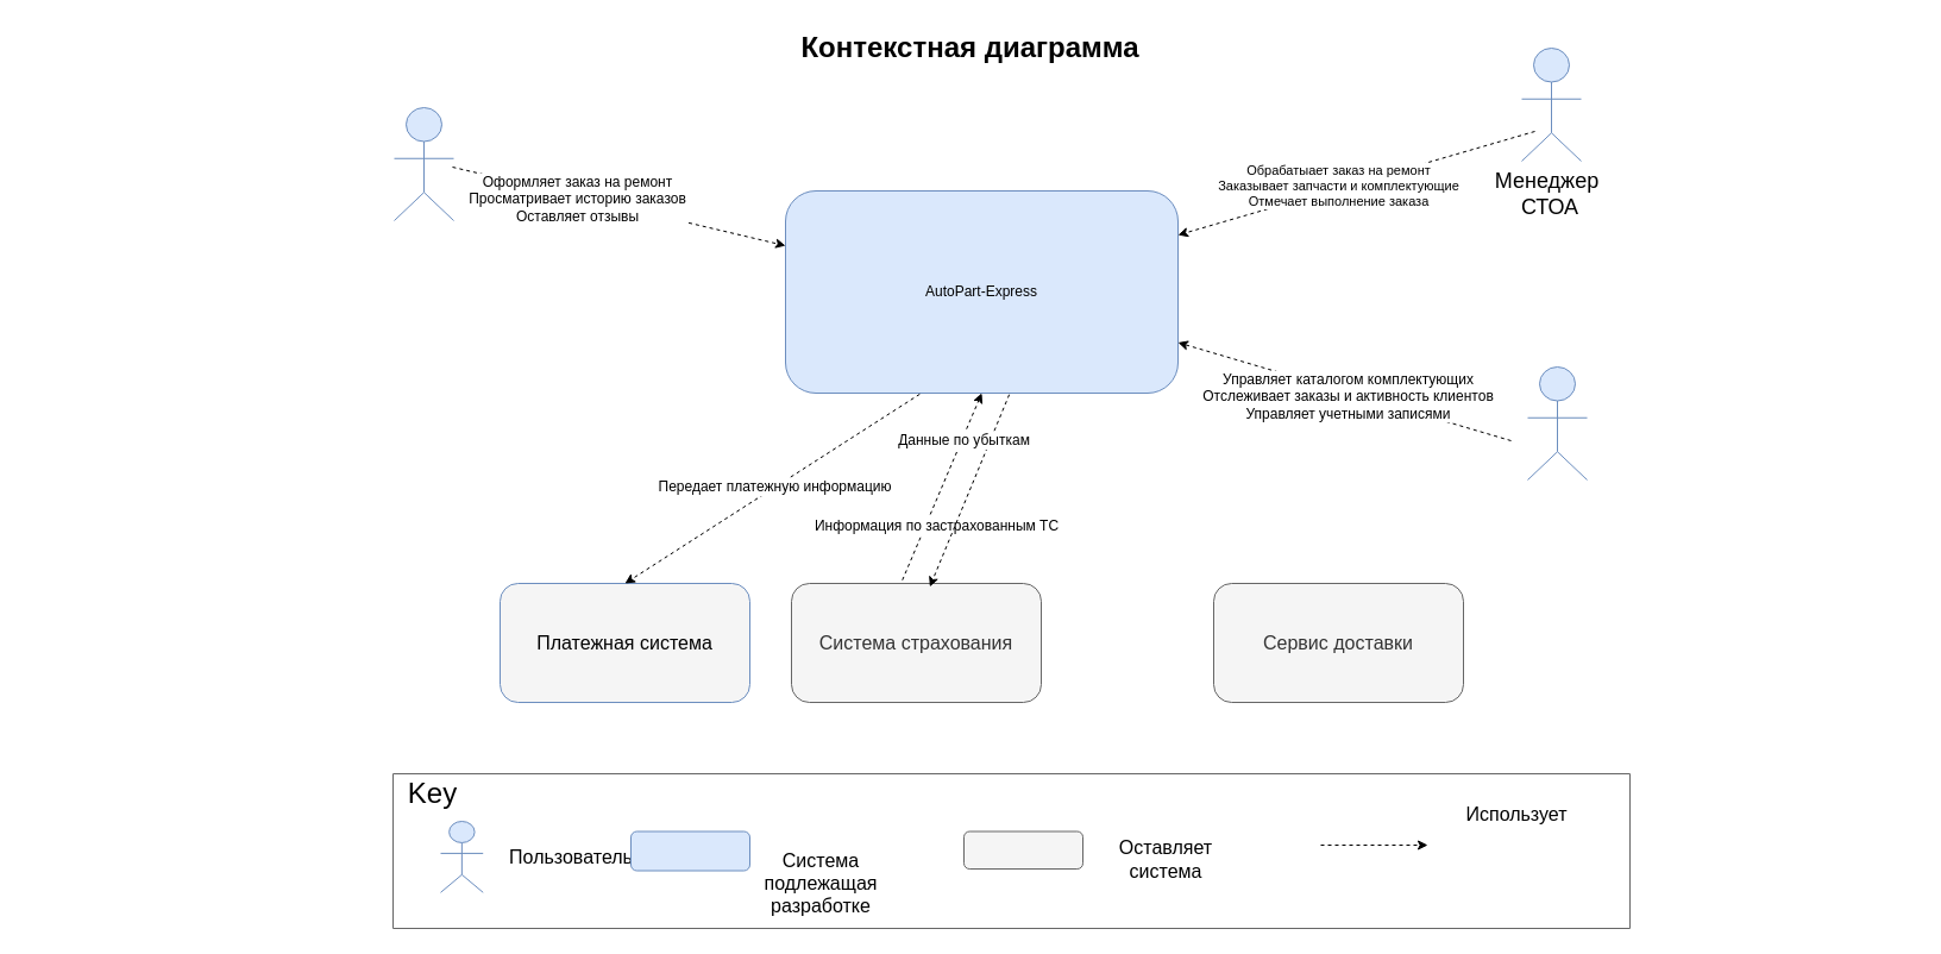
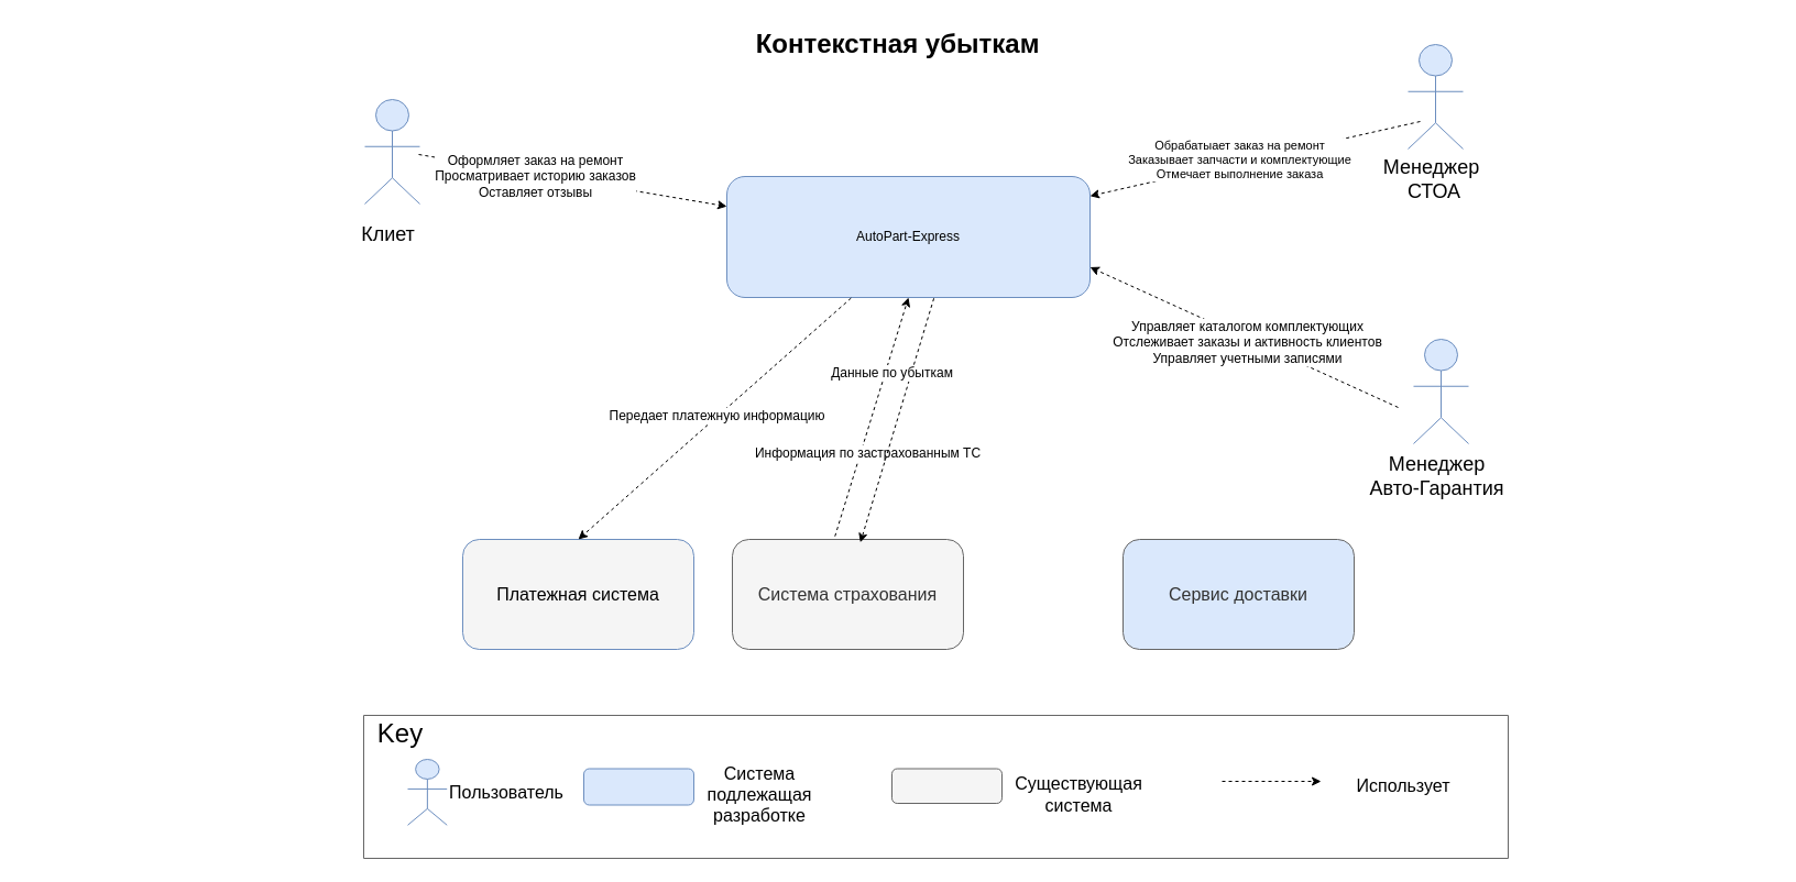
- <mxCell id="2" value="Контекстная диаграмма" style="text;strokeColor=none;fillColor=none;html=1;fontSize=24;fontStyle=1;verticalAlign=middle;align=center;" parent="1" vertex="1"><mxGeometry x="20" y="20" width="1590" height="40" as="geometry" /></mxCell>
+ <mxCell id="2" value="Контекстная убыткам" style="text;strokeColor=none;fillColor=none;html=1;fontSize=24;fontStyle=1;verticalAlign=middle;align=center;" parent="1" vertex="1"><mxGeometry x="20" y="20" width="1590" height="40" as="geometry" /></mxCell>
+ <mxCell id="11" value="&lt;font style=&quot;font-size: 18px;&quot;&gt;Клиет&lt;/font&gt;" style="text;html=1;align=center;verticalAlign=middle;resizable=0;points=[];autosize=1;strokeColor=none;fillColor=none;" parent="9" vertex="1"><mxGeometry y="103" width="70" height="40" as="geometry" /></mxCell>
- <mxCell id="12" value="AutoPart-Express" style="rounded=1;whiteSpace=wrap;html=1;fillColor=#dae8fc;strokeColor=#6c8ebf;" parent="1" vertex="1"><mxGeometry x="660" y="160" width="330" height="170" as="geometry" /></mxCell>
+ <mxCell id="12" value="AutoPart-Express" style="rounded=1;whiteSpace=wrap;html=1;fillColor=#dae8fc;strokeColor=#6c8ebf;" parent="1" vertex="1"><mxGeometry x="660" y="160" width="330" height="110" as="geometry" /></mxCell>
+ <mxCell id="5" value="&lt;span style=&quot;font-size: 18px;&quot;&gt;Менеджер&lt;br&gt;Авто-Гарантия&lt;/span&gt;" style="text;html=1;align=center;verticalAlign=middle;resizable=0;points=[];autosize=1;strokeColor=none;fillColor=none;container=0;" parent="3" vertex="1"><mxGeometry y="93" width="150" height="60" as="geometry" /></mxCell>
- <mxCell id="20" value="&lt;font size=&quot;3&quot;&gt;Сервис доставки&lt;/font&gt;" style="rounded=1;whiteSpace=wrap;html=1;fillColor=#f5f5f5;strokeColor=#666666;fontColor=#333333;" parent="1" vertex="1"><mxGeometry x="1020" y="490" width="210" height="100" as="geometry" /></mxCell>
+ <mxCell id="20" value="&lt;font size=&quot;3&quot;&gt;Сервис доставки&lt;/font&gt;" style="rounded=1;whiteSpace=wrap;html=1;fillColor=#dae8fc;strokeColor=#666666;fontColor=#333333;" parent="1" vertex="1"><mxGeometry x="1020" y="490" width="210" height="100" as="geometry" /></mxCell>
- <mxCell id="30" value="Использует" style="text;html=1;strokeColor=none;fillColor=none;align=center;verticalAlign=middle;whiteSpace=wrap;rounded=0;fontSize=16;" parent="23" vertex="1"><mxGeometry x="915" y="3.5" width="60" height="61.5" as="geometry" /></mxCell>
+ <mxCell id="30" value="Использует" style="text;html=1;strokeColor=none;fillColor=none;align=center;verticalAlign=middle;whiteSpace=wrap;rounded=0;fontSize=16;" parent="23" vertex="1"><mxGeometry x="915" y="33.5" width="60" height="61.5" as="geometry" /></mxCell>
- <mxCell id="24" value="Пользователь" style="text;html=1;strokeColor=none;fillColor=none;align=center;verticalAlign=middle;whiteSpace=wrap;rounded=0;fontSize=16;" parent="23" vertex="1"><mxGeometry x="120" y="54.9" width="60" height="30" as="geometry" /></mxCell>
+ <mxCell id="24" value="Пользователь" style="text;html=1;strokeColor=none;fillColor=none;align=center;verticalAlign=middle;whiteSpace=wrap;rounded=0;fontSize=16;" parent="23" vertex="1"><mxGeometry x="100" y="54.9" width="60" height="30" as="geometry" /></mxCell>
- <mxCell id="28" value="Оставляет&lt;br&gt;система" style="text;html=1;strokeColor=none;fillColor=none;align=center;verticalAlign=middle;whiteSpace=wrap;rounded=0;fontSize=16;" parent="23" vertex="1"><mxGeometry x="620" y="41.5" width="60" height="61.5" as="geometry" /></mxCell>
+ <mxCell id="28" value="Существующая&lt;br&gt;система" style="text;html=1;strokeColor=none;fillColor=none;align=center;verticalAlign=middle;whiteSpace=wrap;rounded=0;fontSize=16;" parent="23" vertex="1"><mxGeometry x="620" y="41.5" width="60" height="61.5" as="geometry" /></mxCell>
- <mxCell id="26" value="Система&lt;br&gt;подлежащая&lt;br&gt;разработке" style="text;html=1;strokeColor=none;fillColor=none;align=center;verticalAlign=middle;whiteSpace=wrap;rounded=0;fontSize=16;" parent="23" vertex="1"><mxGeometry x="330" y="61.5" width="60" height="61.5" as="geometry" /></mxCell>
+ <mxCell id="26" value="Система&lt;br&gt;подлежащая&lt;br&gt;разработке" style="text;html=1;strokeColor=none;fillColor=none;align=center;verticalAlign=middle;whiteSpace=wrap;rounded=0;fontSize=16;" parent="23" vertex="1"><mxGeometry x="330" y="41.5" width="60" height="61.5" as="geometry" /></mxCell>
